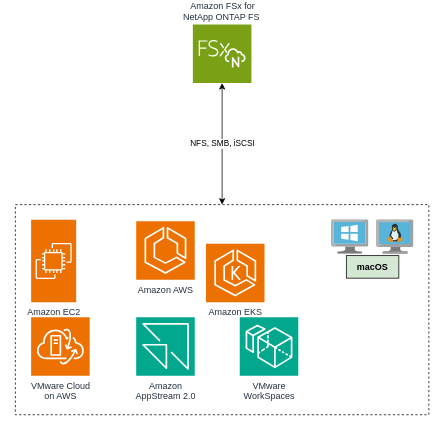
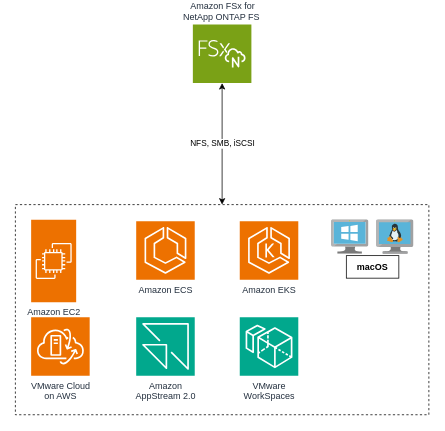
- <mxCell id="5" value="macOS" style="rounded=0;whiteSpace=wrap;html=1;fontStyle=1;fillColor=#d5e8d4;" vertex="1" parent="1"><mxGeometry x="461" y="328" width="70" height="30" as="geometry" /></mxCell>
+ <mxCell id="5" value="macOS" style="rounded=0;whiteSpace=wrap;html=1;fontStyle=1" vertex="1" parent="1"><mxGeometry x="461" y="328" width="70" height="30" as="geometry" /></mxCell>
- <mxCell id="8" value="Amazon EKS" style="sketch=0;points=[[0,0,0],[0.25,0,0],[0.5,0,0],[0.75,0,0],[1,0,0],[0,1,0],[0.25,1,0],[0.5,1,0],[0.75,1,0],[1,1,0],[0,0.25,0],[0,0.5,0],[0,0.75,0],[1,0.25,0],[1,0.5,0],[1,0.75,0]];outlineConnect=0;fontColor=#232F3E;fillColor=#ED7100;strokeColor=#ffffff;dashed=0;verticalLabelPosition=bottom;verticalAlign=top;align=center;html=1;fontSize=12;fontStyle=0;aspect=fixed;shape=mxgraph.aws4.resourceIcon;resIcon=mxgraph.aws4.eks;" vertex="1" parent="1"><mxGeometry x="274" y="312" width="78" height="78" as="geometry" /></mxCell>
+ <mxCell id="8" value="Amazon EKS" style="sketch=0;points=[[0,0,0],[0.25,0,0],[0.5,0,0],[0.75,0,0],[1,0,0],[0,1,0],[0.25,1,0],[0.5,1,0],[0.75,1,0],[1,1,0],[0,0.25,0],[0,0.5,0],[0,0.75,0],[1,0.25,0],[1,0.5,0],[1,0.75,0]];outlineConnect=0;fontColor=#232F3E;fillColor=#ED7100;strokeColor=#ffffff;dashed=0;verticalLabelPosition=bottom;verticalAlign=top;align=center;html=1;fontSize=12;fontStyle=0;aspect=fixed;shape=mxgraph.aws4.resourceIcon;resIcon=mxgraph.aws4.eks;" vertex="1" parent="1"><mxGeometry x="319" y="282" width="78" height="78" as="geometry" /></mxCell>
- <mxCell id="7" value="Amazon AWS" style="sketch=0;points=[[0,0,0],[0.25,0,0],[0.5,0,0],[0.75,0,0],[1,0,0],[0,1,0],[0.25,1,0],[0.5,1,0],[0.75,1,0],[1,1,0],[0,0.25,0],[0,0.5,0],[0,0.75,0],[1,0.25,0],[1,0.5,0],[1,0.75,0]];outlineConnect=0;fontColor=#232F3E;fillColor=#ED7100;strokeColor=#ffffff;dashed=0;verticalLabelPosition=bottom;verticalAlign=top;align=center;html=1;fontSize=12;fontStyle=0;aspect=fixed;shape=mxgraph.aws4.resourceIcon;resIcon=mxgraph.aws4.ecs;" vertex="1" parent="1"><mxGeometry x="181" y="282" width="78" height="78" as="geometry" /></mxCell>
+ <mxCell id="7" value="Amazon ECS" style="sketch=0;points=[[0,0,0],[0.25,0,0],[0.5,0,0],[0.75,0,0],[1,0,0],[0,1,0],[0.25,1,0],[0.5,1,0],[0.75,1,0],[1,1,0],[0,0.25,0],[0,0.5,0],[0,0.75,0],[1,0.25,0],[1,0.5,0],[1,0.75,0]];outlineConnect=0;fontColor=#232F3E;fillColor=#ED7100;strokeColor=#ffffff;dashed=0;verticalLabelPosition=bottom;verticalAlign=top;align=center;html=1;fontSize=12;fontStyle=0;aspect=fixed;shape=mxgraph.aws4.resourceIcon;resIcon=mxgraph.aws4.ecs;" vertex="1" parent="1"><mxGeometry x="181" y="282" width="78" height="78" as="geometry" /></mxCell>
